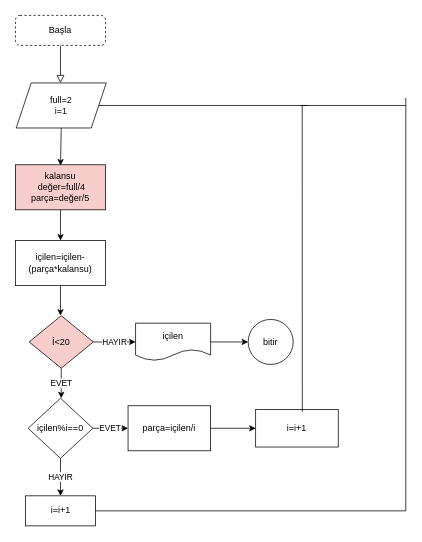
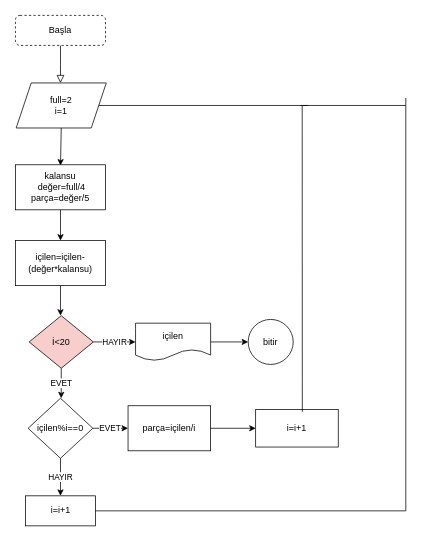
- <mxCell id="6" value="kalansu&lt;br&gt;&amp;nbsp;değer=full/4&lt;br&gt;parça=değer/5" style="rounded=0;whiteSpace=wrap;html=1;fillColor=#f8cecc;" vertex="1" parent="1"><mxGeometry x="20" y="219" width="120" height="60" as="geometry" /></mxCell>
+ <mxCell id="6" value="kalansu&lt;br&gt;&amp;nbsp;değer=full/4&lt;br&gt;parça=değer/5" style="rounded=0;whiteSpace=wrap;html=1;" vertex="1" parent="1"><mxGeometry x="20" y="219" width="120" height="60" as="geometry" /></mxCell>
- <mxCell id="8" value="içilen=içilen-(parça*kalansu)" style="rounded=0;whiteSpace=wrap;html=1;" vertex="1" parent="1"><mxGeometry x="20" y="320" width="120" height="60" as="geometry" /></mxCell>
+ <mxCell id="8" value="içilen=içilen-(değer*kalansu)" style="rounded=0;whiteSpace=wrap;html=1;" vertex="1" parent="1"><mxGeometry x="20" y="320" width="120" height="60" as="geometry" /></mxCell>
